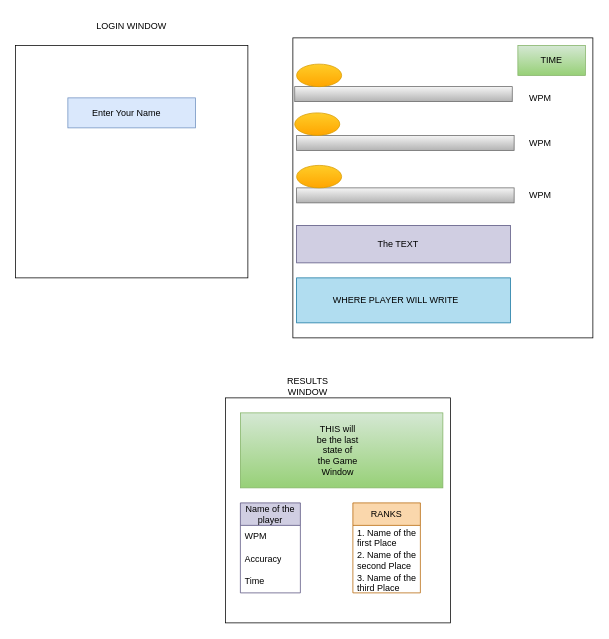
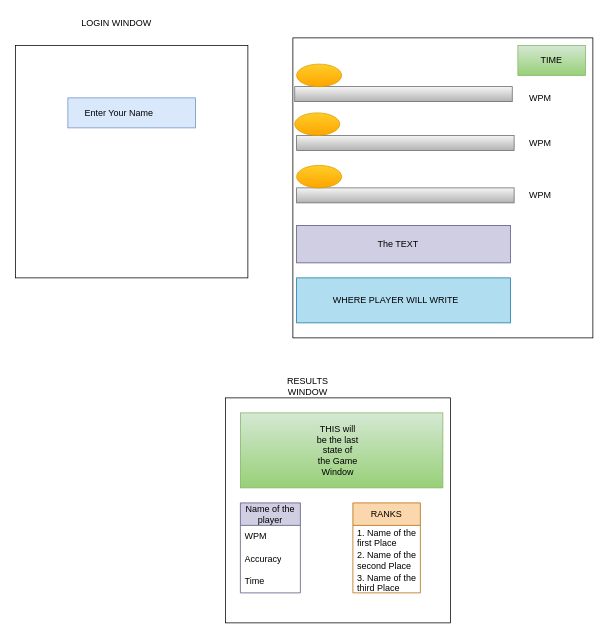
- <mxCell id="3" value="LOGIN WINDOW" style="text;html=1;align=center;verticalAlign=middle;whiteSpace=wrap;rounded=0;" vertex="1" parent="1"><mxGeometry x="120" y="20" width="110" height="30" as="geometry" /></mxCell>
+ <mxCell id="3" value="LOGIN WINDOW" style="text;html=1;align=center;verticalAlign=middle;whiteSpace=wrap;rounded=0;" vertex="1" parent="1"><mxGeometry x="100" y="15" width="110" height="30" as="geometry" /></mxCell>
- <mxCell id="5" value="Enter Your Name&amp;nbsp;" style="text;html=1;align=center;verticalAlign=middle;whiteSpace=wrap;rounded=0;" vertex="1" parent="1"><mxGeometry x="120" y="135" width="100" height="30" as="geometry" /></mxCell>
+ <mxCell id="5" value="Enter Your Name&amp;nbsp;" style="text;html=1;align=center;verticalAlign=middle;whiteSpace=wrap;rounded=0;" vertex="1" parent="1"><mxGeometry x="110" y="135" width="100" height="30" as="geometry" /></mxCell>
